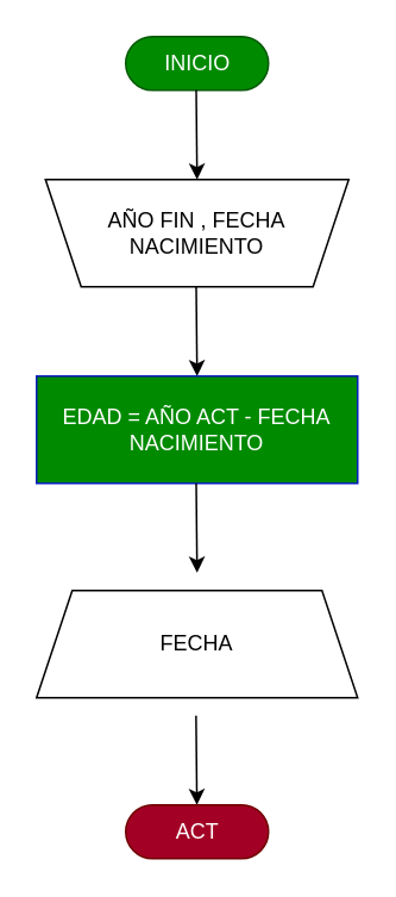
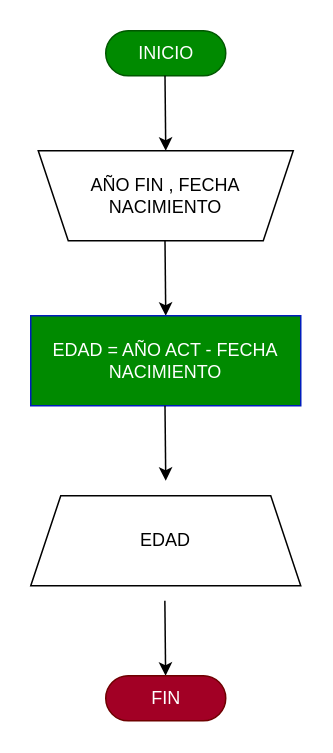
- <mxCell id="8" value="FECHA" style="shape=trapezoid;perimeter=trapezoidPerimeter;whiteSpace=wrap;html=1;fixedSize=1;direction=east;" parent="1" vertex="1"><mxGeometry x="20" y="330" width="180" height="60" as="geometry" /></mxCell>
+ <mxCell id="8" value="EDAD" style="shape=trapezoid;perimeter=trapezoidPerimeter;whiteSpace=wrap;html=1;fixedSize=1;direction=east;" parent="1" vertex="1"><mxGeometry x="20" y="330" width="180" height="60" as="geometry" /></mxCell>
- <mxCell id="10" value="ACT" style="html=1;dashed=0;whitespace=wrap;shape=mxgraph.dfd.start;fillColor=#a20025;fontColor=#ffffff;strokeColor=#6F0000;" parent="1" vertex="1"><mxGeometry x="70" y="450" width="80" height="30" as="geometry" /></mxCell>
+ <mxCell id="10" value="FIN" style="html=1;dashed=0;whitespace=wrap;shape=mxgraph.dfd.start;fillColor=#a20025;fontColor=#ffffff;strokeColor=#6F0000;" parent="1" vertex="1"><mxGeometry x="70" y="450" width="80" height="30" as="geometry" /></mxCell>
